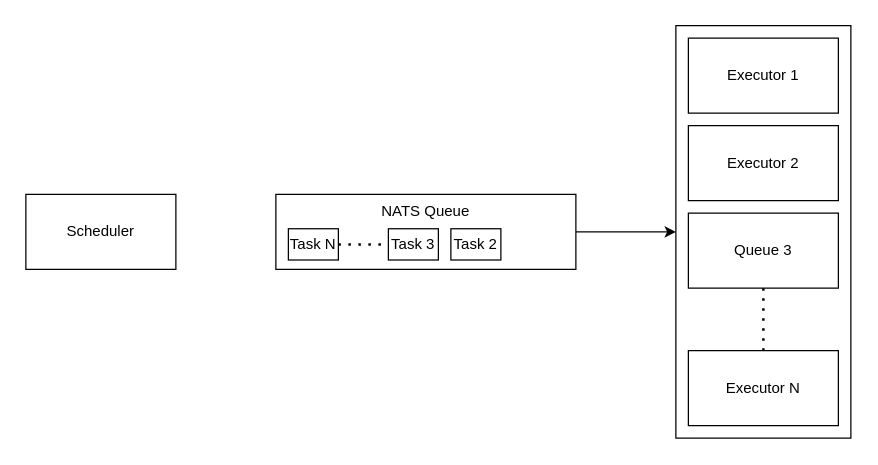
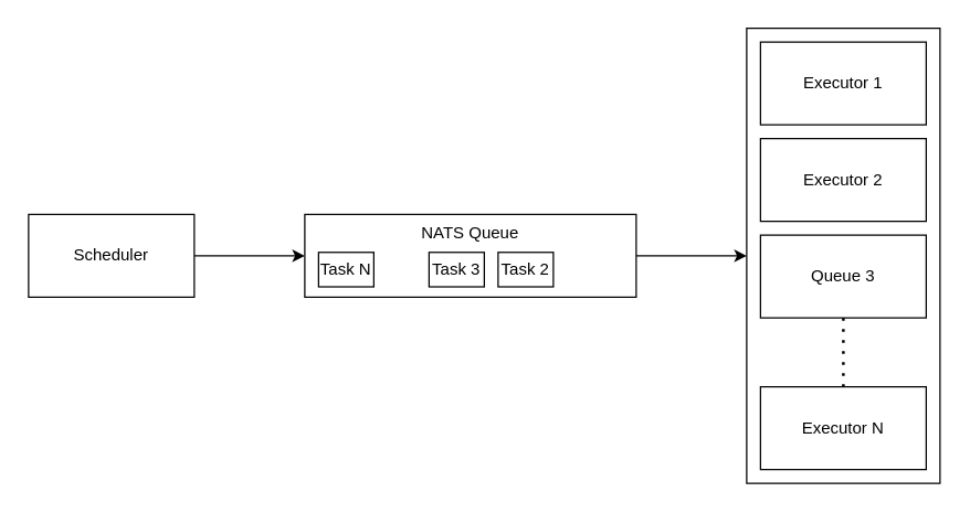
+ <mxCell id="3" style="edgeStyle=none;rounded=0;orthogonalLoop=1;jettySize=auto;html=1;entryX=0;entryY=0.5;entryDx=0;entryDy=0;" edge="1" parent="1" source="4" target="2"><mxGeometry relative="1" as="geometry" /></mxCell>
- <mxCell id="14" value="" style="endArrow=none;dashed=1;html=1;dashPattern=1 3;strokeWidth=2;rounded=0;exitX=1;exitY=0.5;exitDx=0;exitDy=0;entryX=0;entryY=0.5;entryDx=0;entryDy=0;" edge="1" parent="1" source="13" target="11"><mxGeometry width="50" height="50" relative="1" as="geometry"><mxPoint x="270" y="172.5" as="sourcePoint" /><mxPoint x="320" y="122.5" as="targetPoint" /></mxGeometry></mxCell>
